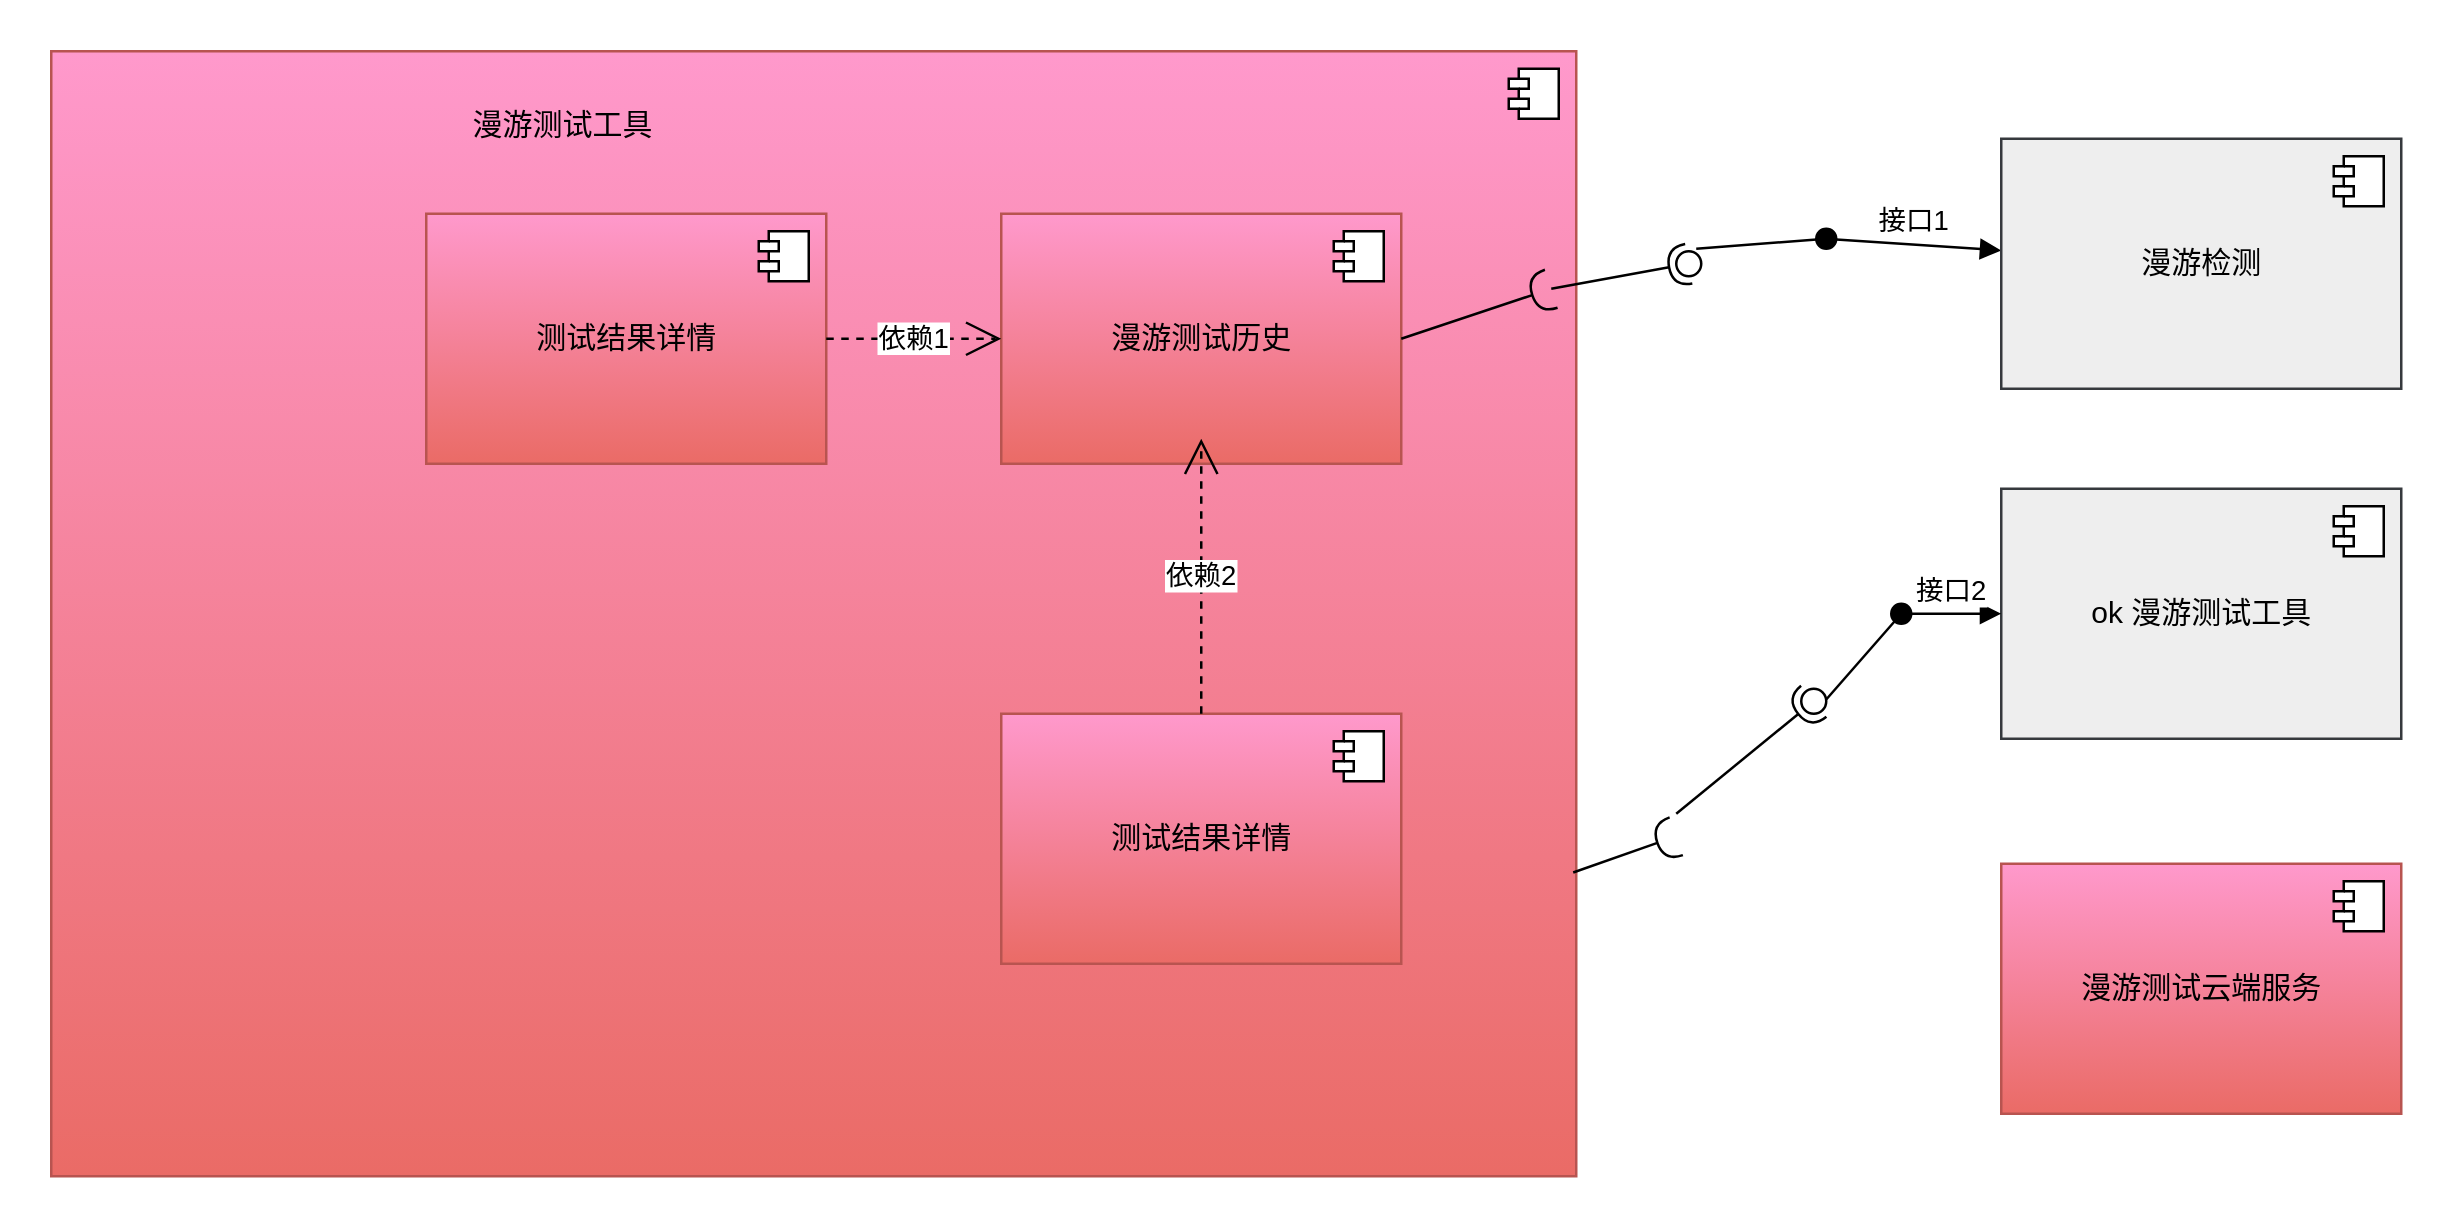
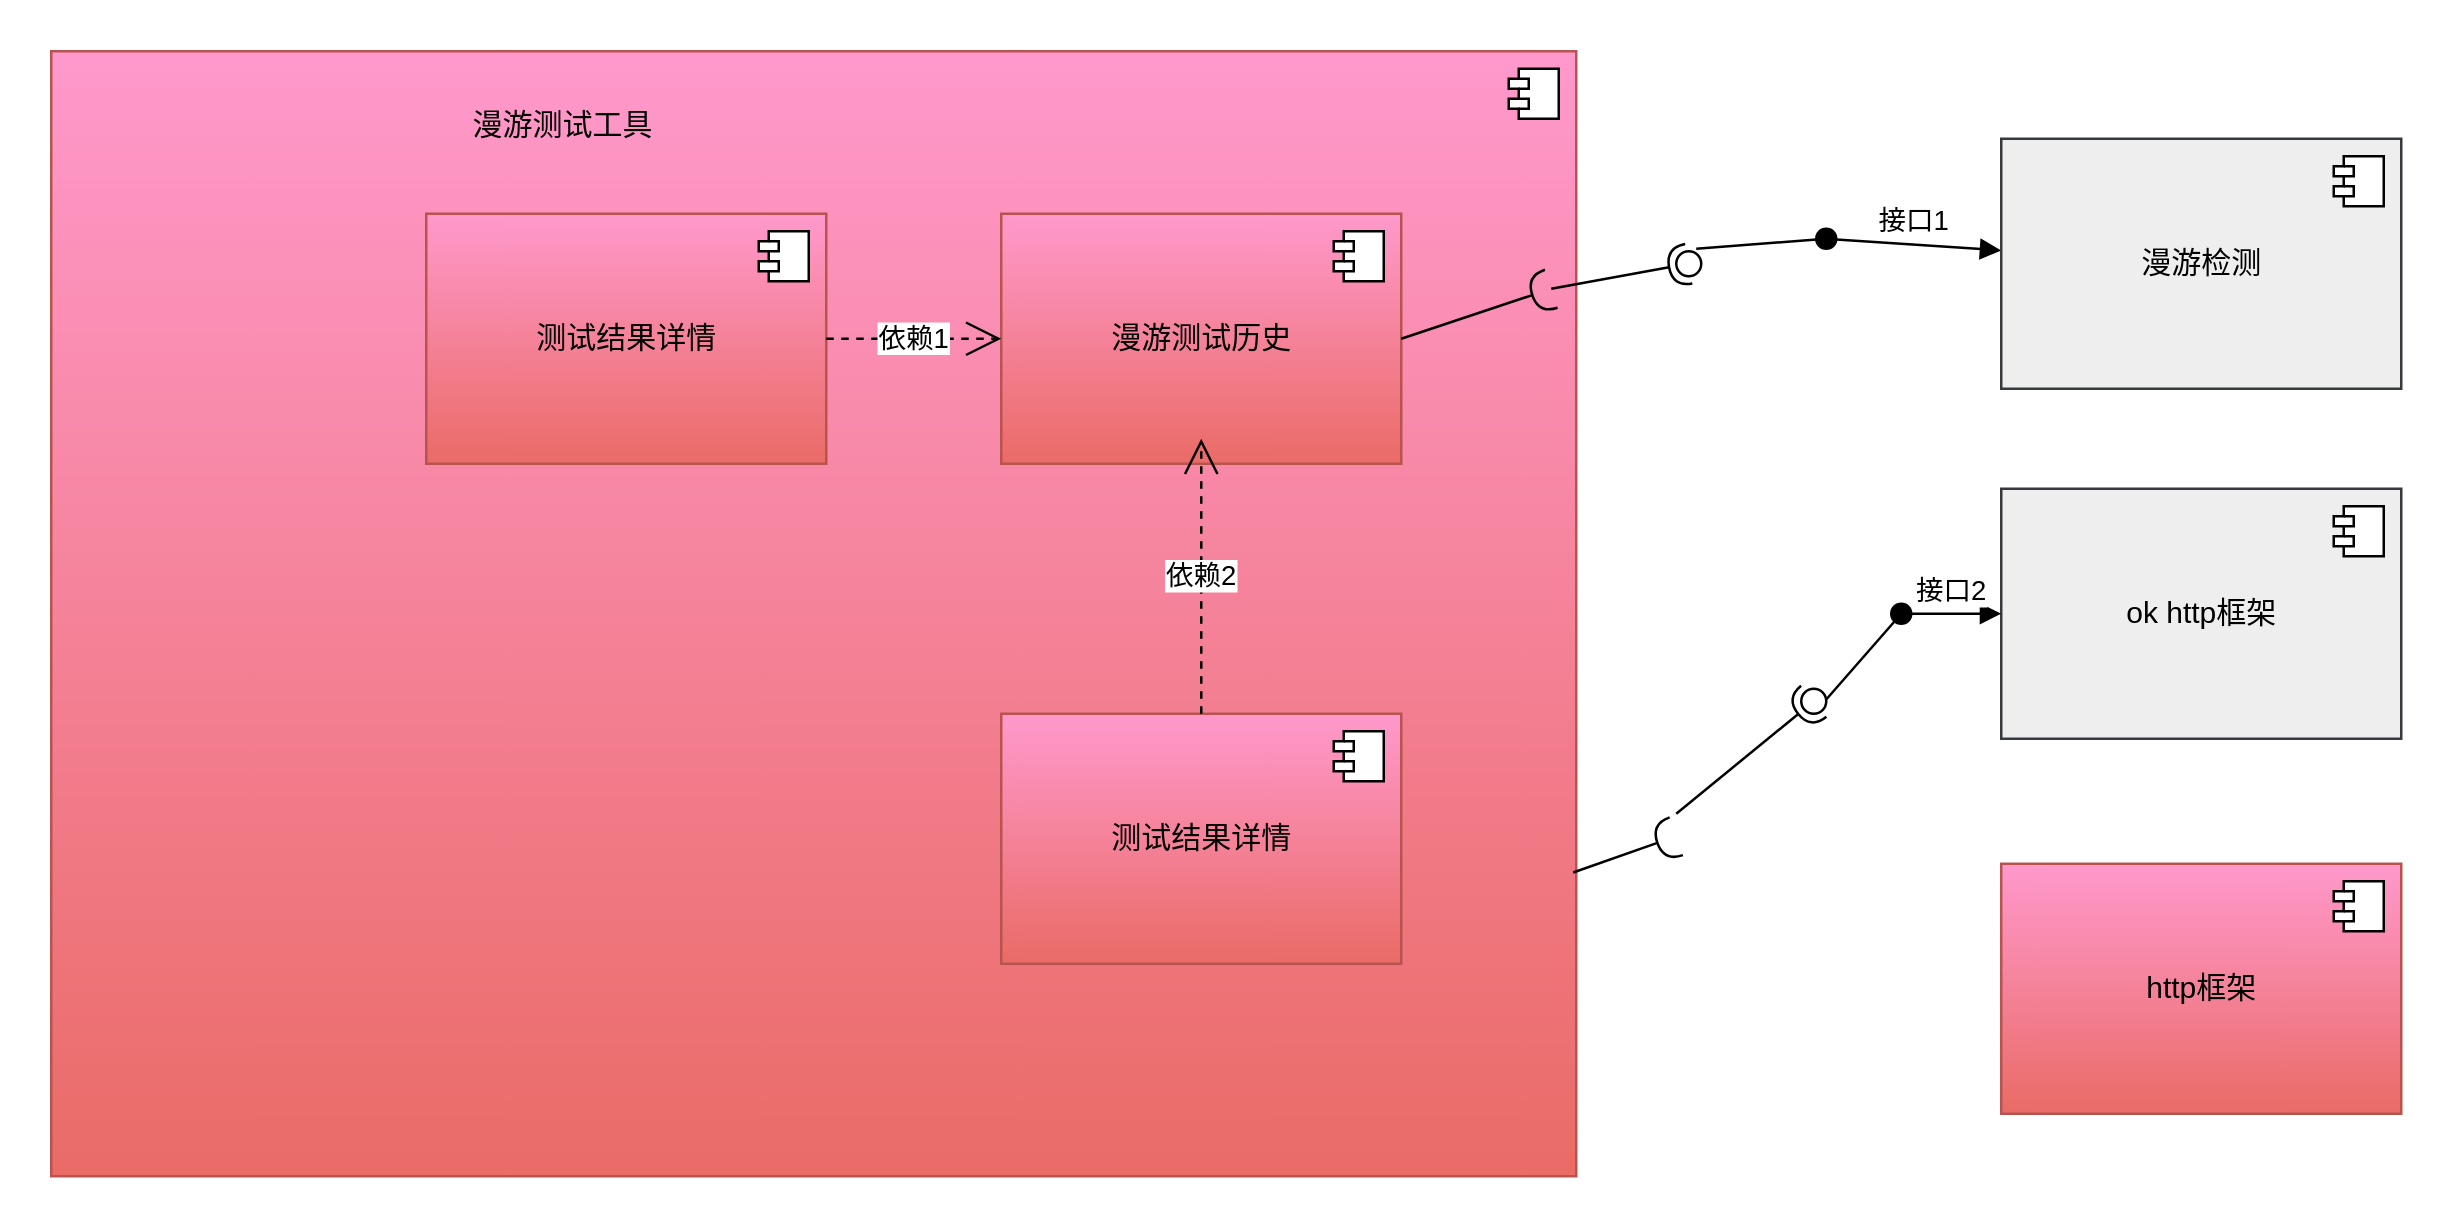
- <mxCell id="18" value="ok 漫游测试工具" style="html=1;dropTarget=0;strokeColor=#36393d;fillColor=#eeeeee;" vertex="1" parent="1"><mxGeometry x="800" y="195" width="160" height="100" as="geometry" /></mxCell>
+ <mxCell id="18" value="ok http框架" style="html=1;dropTarget=0;strokeColor=#36393d;fillColor=#eeeeee;" vertex="1" parent="1"><mxGeometry x="800" y="195" width="160" height="100" as="geometry" /></mxCell>
- <mxCell id="27" value="漫游测试云端服务" style="html=1;dropTarget=0;strokeColor=#b85450;gradientColor=#ea6b66;fillColor=#FF99CC;" vertex="1" parent="1"><mxGeometry x="800" y="345" width="160" height="100" as="geometry" /></mxCell>
+ <mxCell id="27" value="http框架" style="html=1;dropTarget=0;strokeColor=#b85450;gradientColor=#ea6b66;fillColor=#FF99CC;" vertex="1" parent="1"><mxGeometry x="800" y="345" width="160" height="100" as="geometry" /></mxCell>
